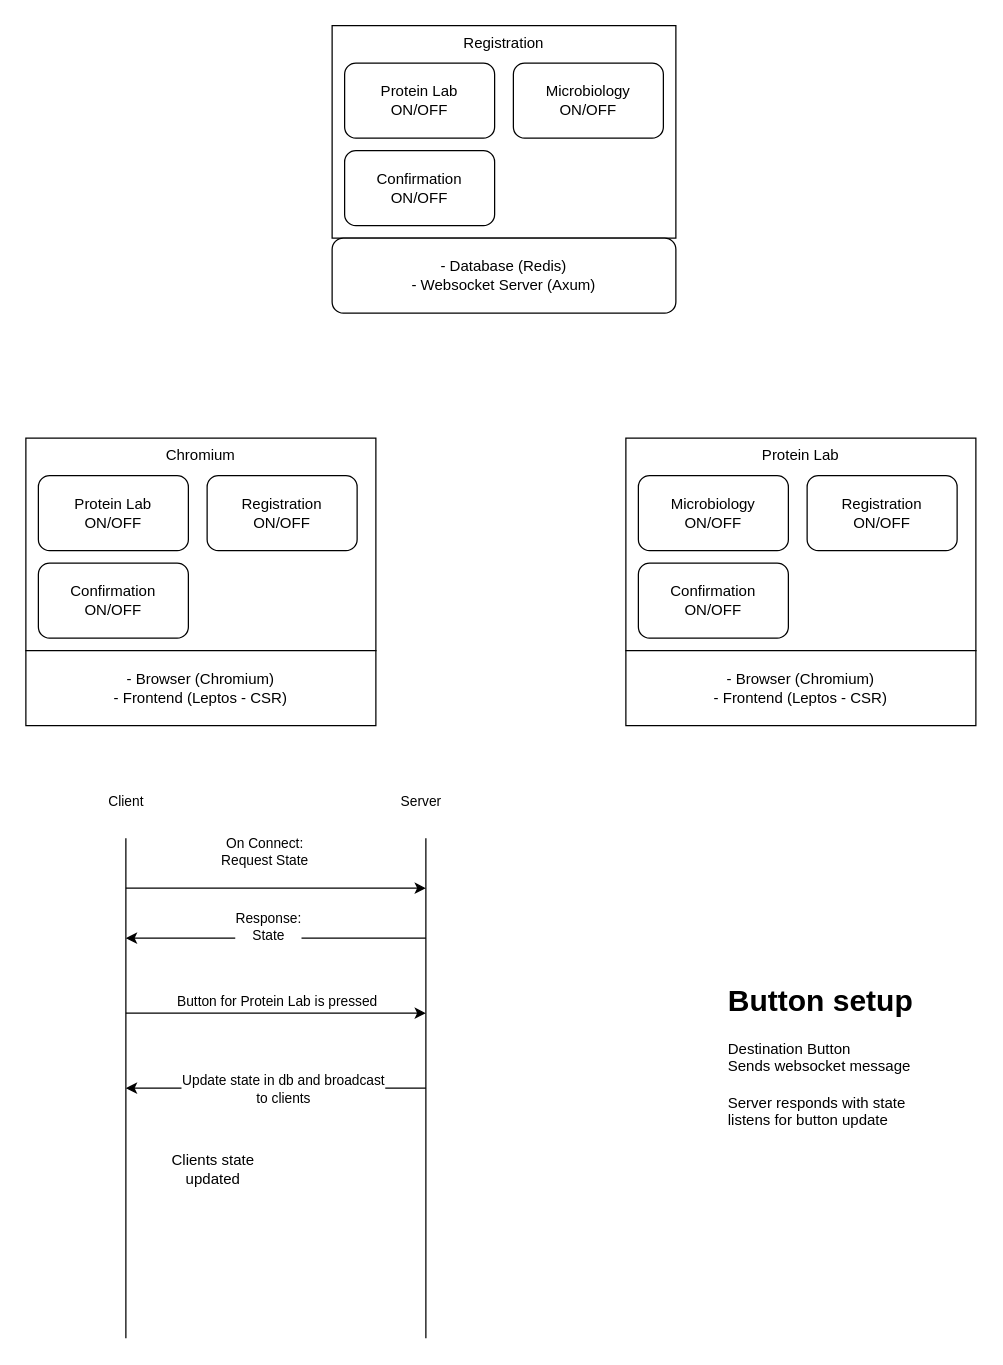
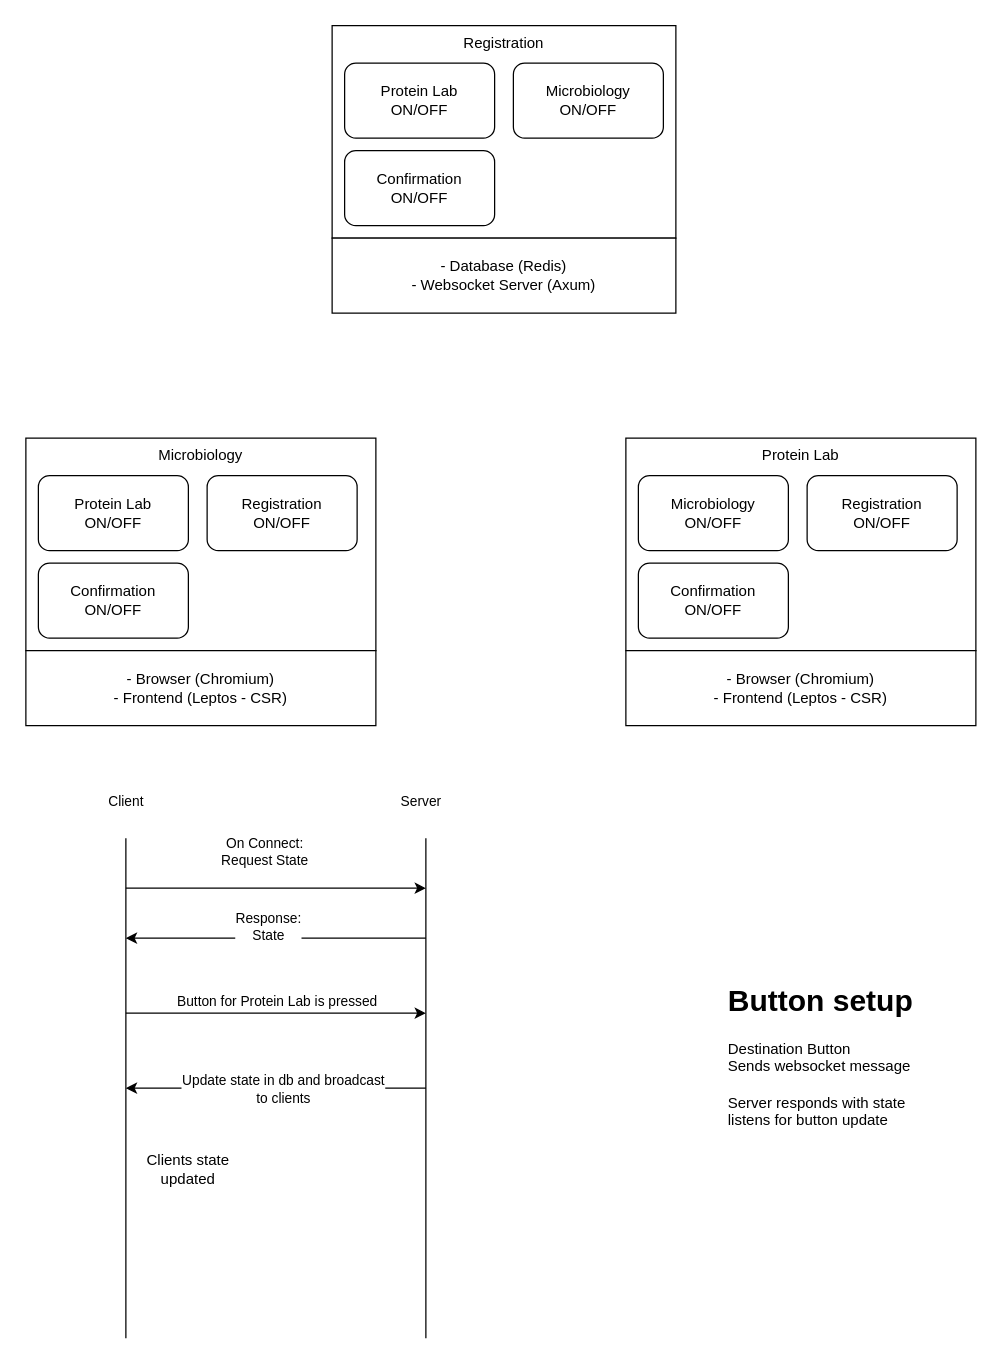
- <mxCell id="14" value="&lt;div&gt;- Database (Redis)&lt;br&gt;- Websocket Server (Axum)&lt;/div&gt;" style="whiteSpace=wrap;html=1;rounded=1;" vertex="1" parent="8"><mxGeometry y="170" width="275" height="60" as="geometry" /></mxCell>
+ <mxCell id="14" value="&lt;div&gt;- Database (Redis)&lt;br&gt;- Websocket Server (Axum)&lt;/div&gt;" style="rounded=0;whiteSpace=wrap;html=1;" vertex="1" parent="8"><mxGeometry y="170" width="275" height="60" as="geometry" /></mxCell>
- <mxCell id="3" value="Chromium" style="rounded=0;whiteSpace=wrap;html=1;verticalAlign=top;" vertex="1" parent="2"><mxGeometry width="280" height="170" as="geometry" /></mxCell>
+ <mxCell id="3" value="Microbiology" style="rounded=0;whiteSpace=wrap;html=1;verticalAlign=top;" vertex="1" parent="2"><mxGeometry width="280" height="170" as="geometry" /></mxCell>
- <mxCell id="34" value="Clients state updated" style="text;html=1;align=center;verticalAlign=middle;whiteSpace=wrap;rounded=0;" vertex="1" parent="1"><mxGeometry x="120" y="920" width="100" height="30" as="geometry" /></mxCell>
+ <mxCell id="34" value="Clients state updated" style="text;html=1;align=center;verticalAlign=middle;whiteSpace=wrap;rounded=0;" vertex="1" parent="1"><mxGeometry x="100" y="920" width="100" height="30" as="geometry" /></mxCell>
